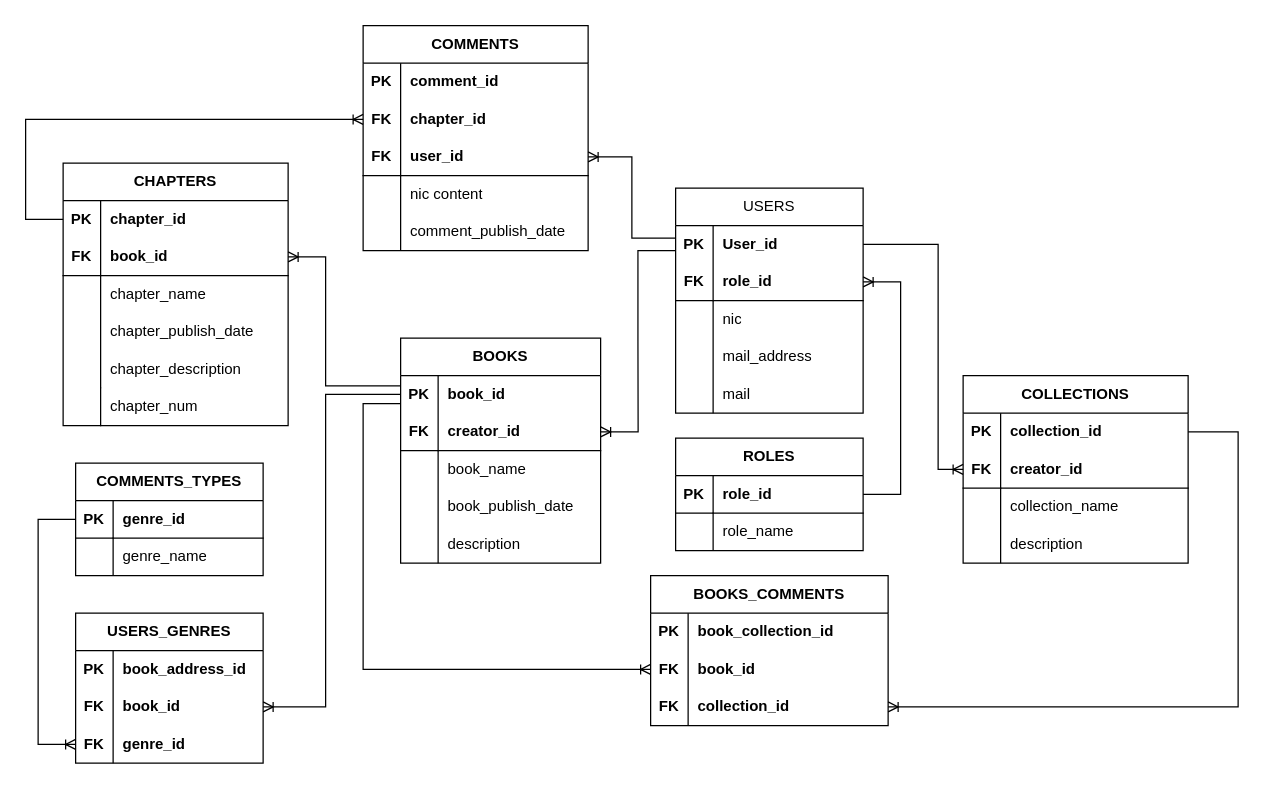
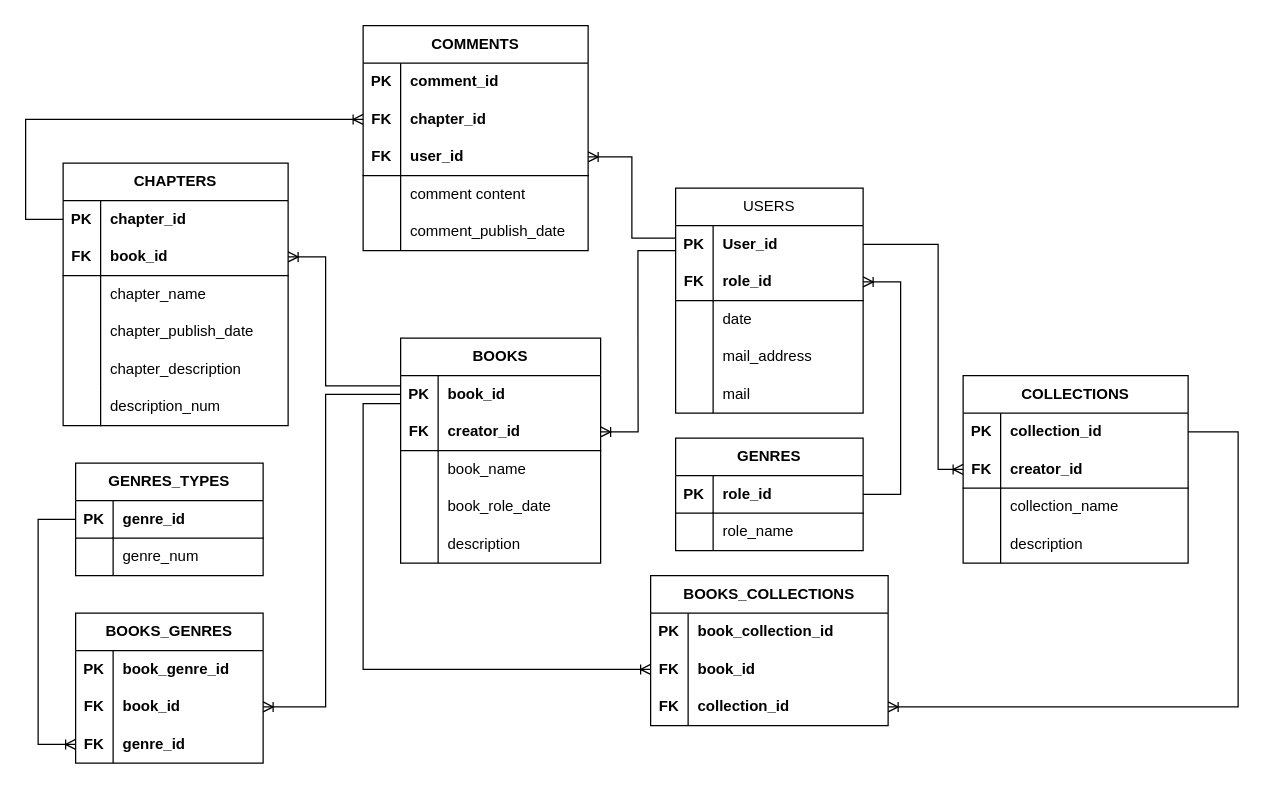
- <mxCell id="122" value="nic content" style="shape=partialRectangle;connectable=0;fillColor=none;top=0;left=0;bottom=0;right=0;align=left;spacingLeft=6;fontStyle=0;overflow=hidden;html=1;whiteSpace=wrap;" parent="120" vertex="1"><mxGeometry x="30" width="150" height="30" as="geometry"><mxRectangle width="150" height="30" as="alternateBounds" /></mxGeometry></mxCell>
+ <mxCell id="122" value="comment content" style="shape=partialRectangle;connectable=0;fillColor=none;top=0;left=0;bottom=0;right=0;align=left;spacingLeft=6;fontStyle=0;overflow=hidden;html=1;whiteSpace=wrap;" parent="120" vertex="1"><mxGeometry x="30" width="150" height="30" as="geometry"><mxRectangle width="150" height="30" as="alternateBounds" /></mxGeometry></mxCell>
- <mxCell id="11" value="nic" style="shape=partialRectangle;connectable=0;fillColor=none;top=0;left=0;bottom=0;right=0;align=left;spacingLeft=6;overflow=hidden;html=1;whiteSpace=wrap;fontStyle=0" parent="9" vertex="1"><mxGeometry x="30" width="120" height="30" as="geometry"><mxRectangle width="120" height="30" as="alternateBounds" /></mxGeometry></mxCell>
+ <mxCell id="11" value="date" style="shape=partialRectangle;connectable=0;fillColor=none;top=0;left=0;bottom=0;right=0;align=left;spacingLeft=6;overflow=hidden;html=1;whiteSpace=wrap;fontStyle=0" parent="9" vertex="1"><mxGeometry x="30" width="120" height="30" as="geometry"><mxRectangle width="120" height="30" as="alternateBounds" /></mxGeometry></mxCell>
- <mxCell id="100" value="chapter_num" style="shape=partialRectangle;connectable=0;fillColor=none;top=0;left=0;bottom=0;right=0;align=left;spacingLeft=6;fontStyle=0;overflow=hidden;html=1;whiteSpace=wrap;" parent="98" vertex="1"><mxGeometry x="30" width="150" height="30" as="geometry"><mxRectangle width="150" height="30" as="alternateBounds" /></mxGeometry></mxCell>
+ <mxCell id="100" value="description_num" style="shape=partialRectangle;connectable=0;fillColor=none;top=0;left=0;bottom=0;right=0;align=left;spacingLeft=6;fontStyle=0;overflow=hidden;html=1;whiteSpace=wrap;" parent="98" vertex="1"><mxGeometry x="30" width="150" height="30" as="geometry"><mxRectangle width="150" height="30" as="alternateBounds" /></mxGeometry></mxCell>
- <mxCell id="101" value="ROLES" style="shape=table;startSize=30;container=1;collapsible=1;childLayout=tableLayout;fixedRows=1;rowLines=0;fontStyle=1;align=center;resizeLast=1;html=1;whiteSpace=wrap;swimlaneLine=1;" parent="1" vertex="1"><mxGeometry x="540" y="350" width="150" height="90" as="geometry" /></mxCell>
+ <mxCell id="101" value="GENRES" style="shape=table;startSize=30;container=1;collapsible=1;childLayout=tableLayout;fixedRows=1;rowLines=0;fontStyle=1;align=center;resizeLast=1;html=1;whiteSpace=wrap;swimlaneLine=1;" parent="1" vertex="1"><mxGeometry x="540" y="350" width="150" height="90" as="geometry" /></mxCell>
- <mxCell id="34" value="COMMENTS_TYPES" style="shape=table;startSize=30;container=1;collapsible=1;childLayout=tableLayout;fixedRows=1;rowLines=0;fontStyle=1;align=center;resizeLast=1;html=1;whiteSpace=wrap;swimlaneLine=1;" parent="1" vertex="1"><mxGeometry x="60" y="370" width="150" height="90" as="geometry" /></mxCell>
+ <mxCell id="34" value="GENRES_TYPES" style="shape=table;startSize=30;container=1;collapsible=1;childLayout=tableLayout;fixedRows=1;rowLines=0;fontStyle=1;align=center;resizeLast=1;html=1;whiteSpace=wrap;swimlaneLine=1;" parent="1" vertex="1"><mxGeometry x="60" y="370" width="150" height="90" as="geometry" /></mxCell>
- <mxCell id="30" value="book_publish_date" style="shape=partialRectangle;connectable=0;fillColor=none;top=0;left=0;bottom=0;right=0;align=left;spacingLeft=6;fontStyle=0;overflow=hidden;html=1;whiteSpace=wrap;" parent="28" vertex="1"><mxGeometry x="30" width="130" height="30" as="geometry"><mxRectangle width="130" height="30" as="alternateBounds" /></mxGeometry></mxCell>
+ <mxCell id="30" value="book_role_date" style="shape=partialRectangle;connectable=0;fillColor=none;top=0;left=0;bottom=0;right=0;align=left;spacingLeft=6;fontStyle=0;overflow=hidden;html=1;whiteSpace=wrap;" parent="28" vertex="1"><mxGeometry x="30" width="130" height="30" as="geometry"><mxRectangle width="130" height="30" as="alternateBounds" /></mxGeometry></mxCell>
- <mxCell id="40" value="genre_name" style="shape=partialRectangle;connectable=0;fillColor=none;top=0;left=0;bottom=0;right=0;align=left;spacingLeft=6;fontStyle=0;overflow=hidden;html=1;whiteSpace=wrap;" parent="38" vertex="1"><mxGeometry x="30" width="120" height="30" as="geometry"><mxRectangle width="120" height="30" as="alternateBounds" /></mxGeometry></mxCell>
+ <mxCell id="40" value="genre_num" style="shape=partialRectangle;connectable=0;fillColor=none;top=0;left=0;bottom=0;right=0;align=left;spacingLeft=6;fontStyle=0;overflow=hidden;html=1;whiteSpace=wrap;" parent="38" vertex="1"><mxGeometry x="30" width="120" height="30" as="geometry"><mxRectangle width="120" height="30" as="alternateBounds" /></mxGeometry></mxCell>
- <mxCell id="64" value="BOOKS_COMMENTS" style="shape=table;startSize=30;container=1;collapsible=1;childLayout=tableLayout;fixedRows=1;rowLines=0;fontStyle=1;align=center;resizeLast=1;html=1;whiteSpace=wrap;swimlaneLine=1;" parent="1" vertex="1"><mxGeometry x="520" y="460" width="190" height="120" as="geometry" /></mxCell>
+ <mxCell id="64" value="BOOKS_COLLECTIONS" style="shape=table;startSize=30;container=1;collapsible=1;childLayout=tableLayout;fixedRows=1;rowLines=0;fontStyle=1;align=center;resizeLast=1;html=1;whiteSpace=wrap;swimlaneLine=1;" parent="1" vertex="1"><mxGeometry x="520" y="460" width="190" height="120" as="geometry" /></mxCell>
- <mxCell id="41" value="USERS_GENRES" style="shape=table;startSize=30;container=1;collapsible=1;childLayout=tableLayout;fixedRows=1;rowLines=0;fontStyle=1;align=center;resizeLast=1;html=1;whiteSpace=wrap;swimlaneLine=1;" parent="1" vertex="1"><mxGeometry x="60" y="490" width="150" height="120" as="geometry" /></mxCell>
+ <mxCell id="41" value="BOOKS_GENRES" style="shape=table;startSize=30;container=1;collapsible=1;childLayout=tableLayout;fixedRows=1;rowLines=0;fontStyle=1;align=center;resizeLast=1;html=1;whiteSpace=wrap;swimlaneLine=1;" parent="1" vertex="1"><mxGeometry x="60" y="490" width="150" height="120" as="geometry" /></mxCell>
- <mxCell id="44" value="book_address_id" style="shape=partialRectangle;connectable=0;fillColor=none;top=0;left=0;bottom=0;right=0;align=left;spacingLeft=6;fontStyle=1;overflow=hidden;html=1;whiteSpace=wrap;" parent="42" vertex="1"><mxGeometry x="30" width="120" height="30" as="geometry"><mxRectangle width="120" height="30" as="alternateBounds" /></mxGeometry></mxCell>
+ <mxCell id="44" value="book_genre_id" style="shape=partialRectangle;connectable=0;fillColor=none;top=0;left=0;bottom=0;right=0;align=left;spacingLeft=6;fontStyle=1;overflow=hidden;html=1;whiteSpace=wrap;" parent="42" vertex="1"><mxGeometry x="30" width="120" height="30" as="geometry"><mxRectangle width="120" height="30" as="alternateBounds" /></mxGeometry></mxCell>
